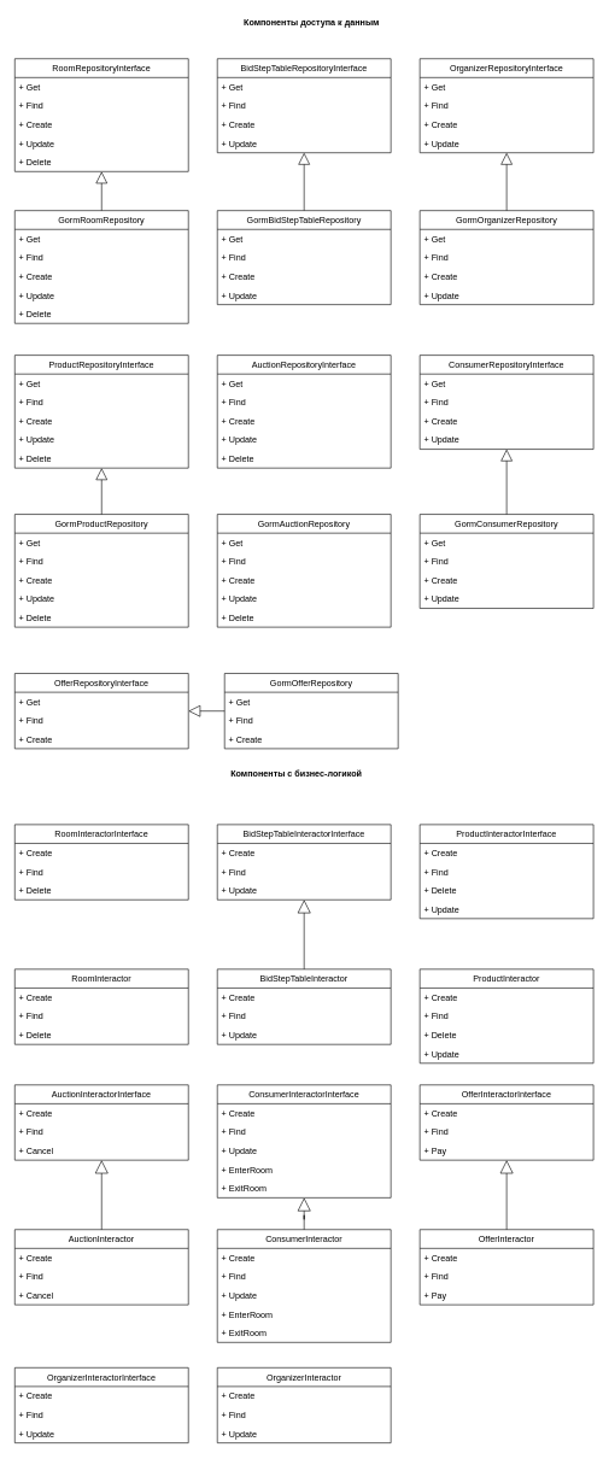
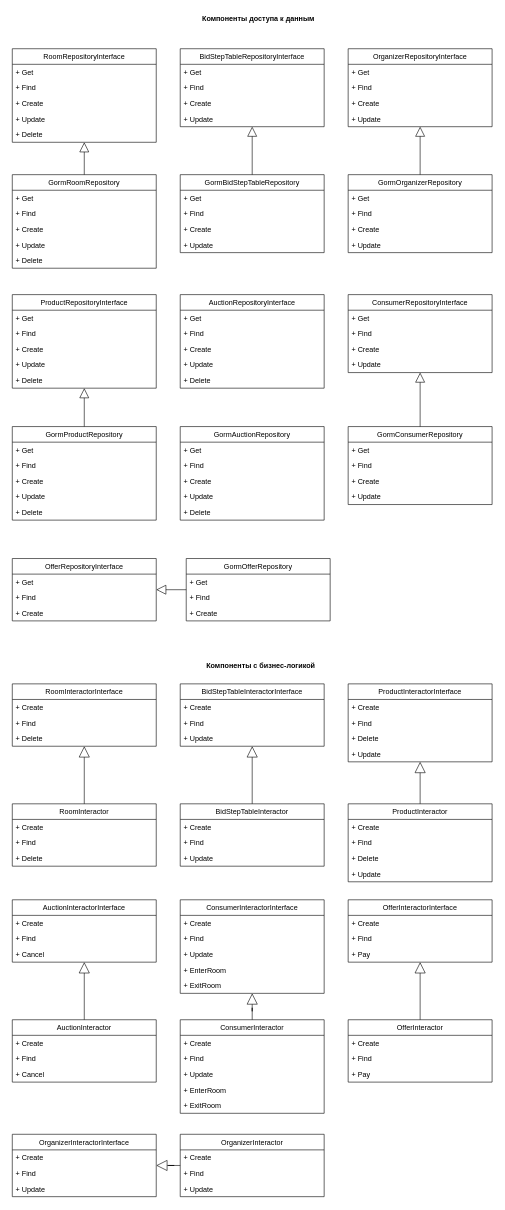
- <mxCell id="72" value="&lt;b&gt;Компоненты с бизнес-логикой&lt;/b&gt;" style="text;html=1;align=center;verticalAlign=middle;resizable=0;points=[];autosize=1;strokeColor=none;fillColor=none;" parent="1" vertex="1"><mxGeometry x="309" y="1059" width="200" height="20" as="geometry" /></mxCell>
+ <mxCell id="72" value="&lt;b&gt;Компоненты с бизнес-логикой&lt;/b&gt;" style="text;html=1;align=center;verticalAlign=middle;resizable=0;points=[];autosize=1;strokeColor=none;fillColor=none;" parent="1" vertex="1"><mxGeometry x="334" y="1099" width="200" height="20" as="geometry" /></mxCell>
+ <mxCell id="137" style="edgeStyle=orthogonalEdgeStyle;rounded=0;orthogonalLoop=1;jettySize=auto;html=1;endArrow=block;endFill=0;endSize=16;" parent="1" source="138" target="73" edge="1"><mxGeometry relative="1" as="geometry" /></mxCell>
+ <mxCell id="147" style="edgeStyle=orthogonalEdgeStyle;rounded=0;orthogonalLoop=1;jettySize=auto;html=1;endArrow=block;endFill=0;endSize=16;" parent="1" source="148" target="81" edge="1"><mxGeometry relative="1" as="geometry" /></mxCell>
+ <mxCell id="115" style="edgeStyle=orthogonalEdgeStyle;rounded=0;orthogonalLoop=1;jettySize=auto;html=1;endArrow=block;endFill=0;endSize=16;" parent="1" source="116" target="111" edge="1"><mxGeometry relative="1" as="geometry" /></mxCell>
